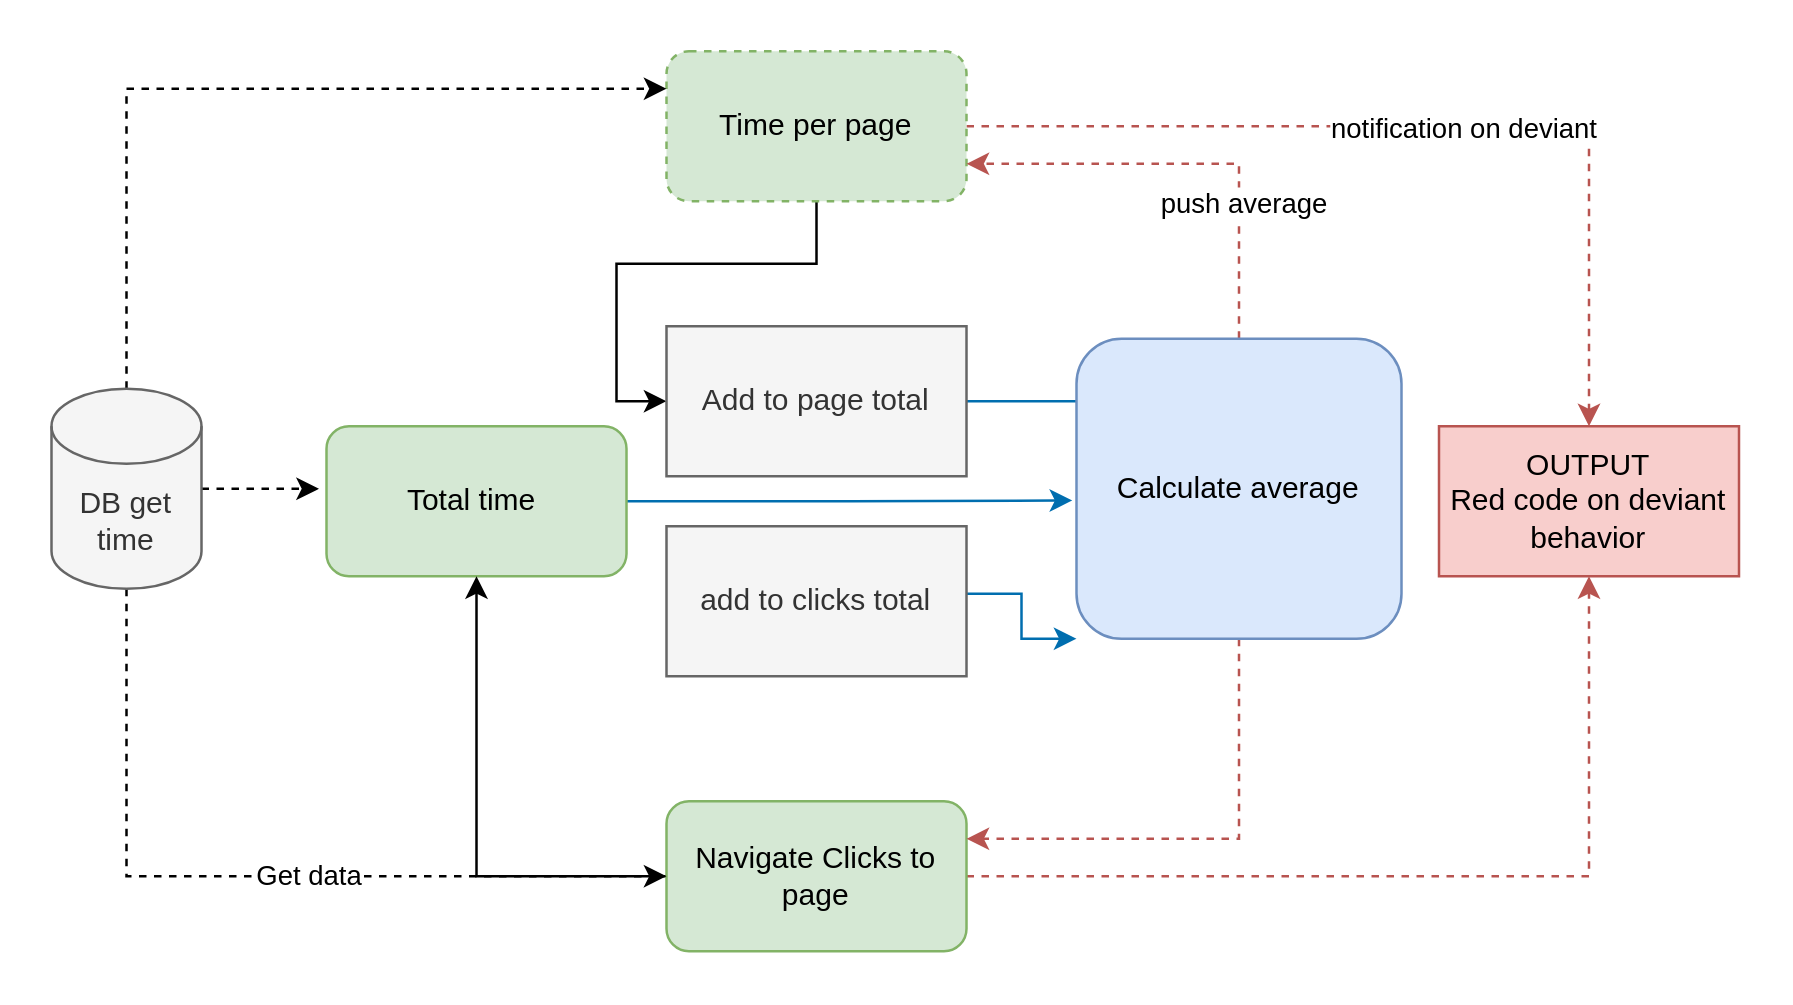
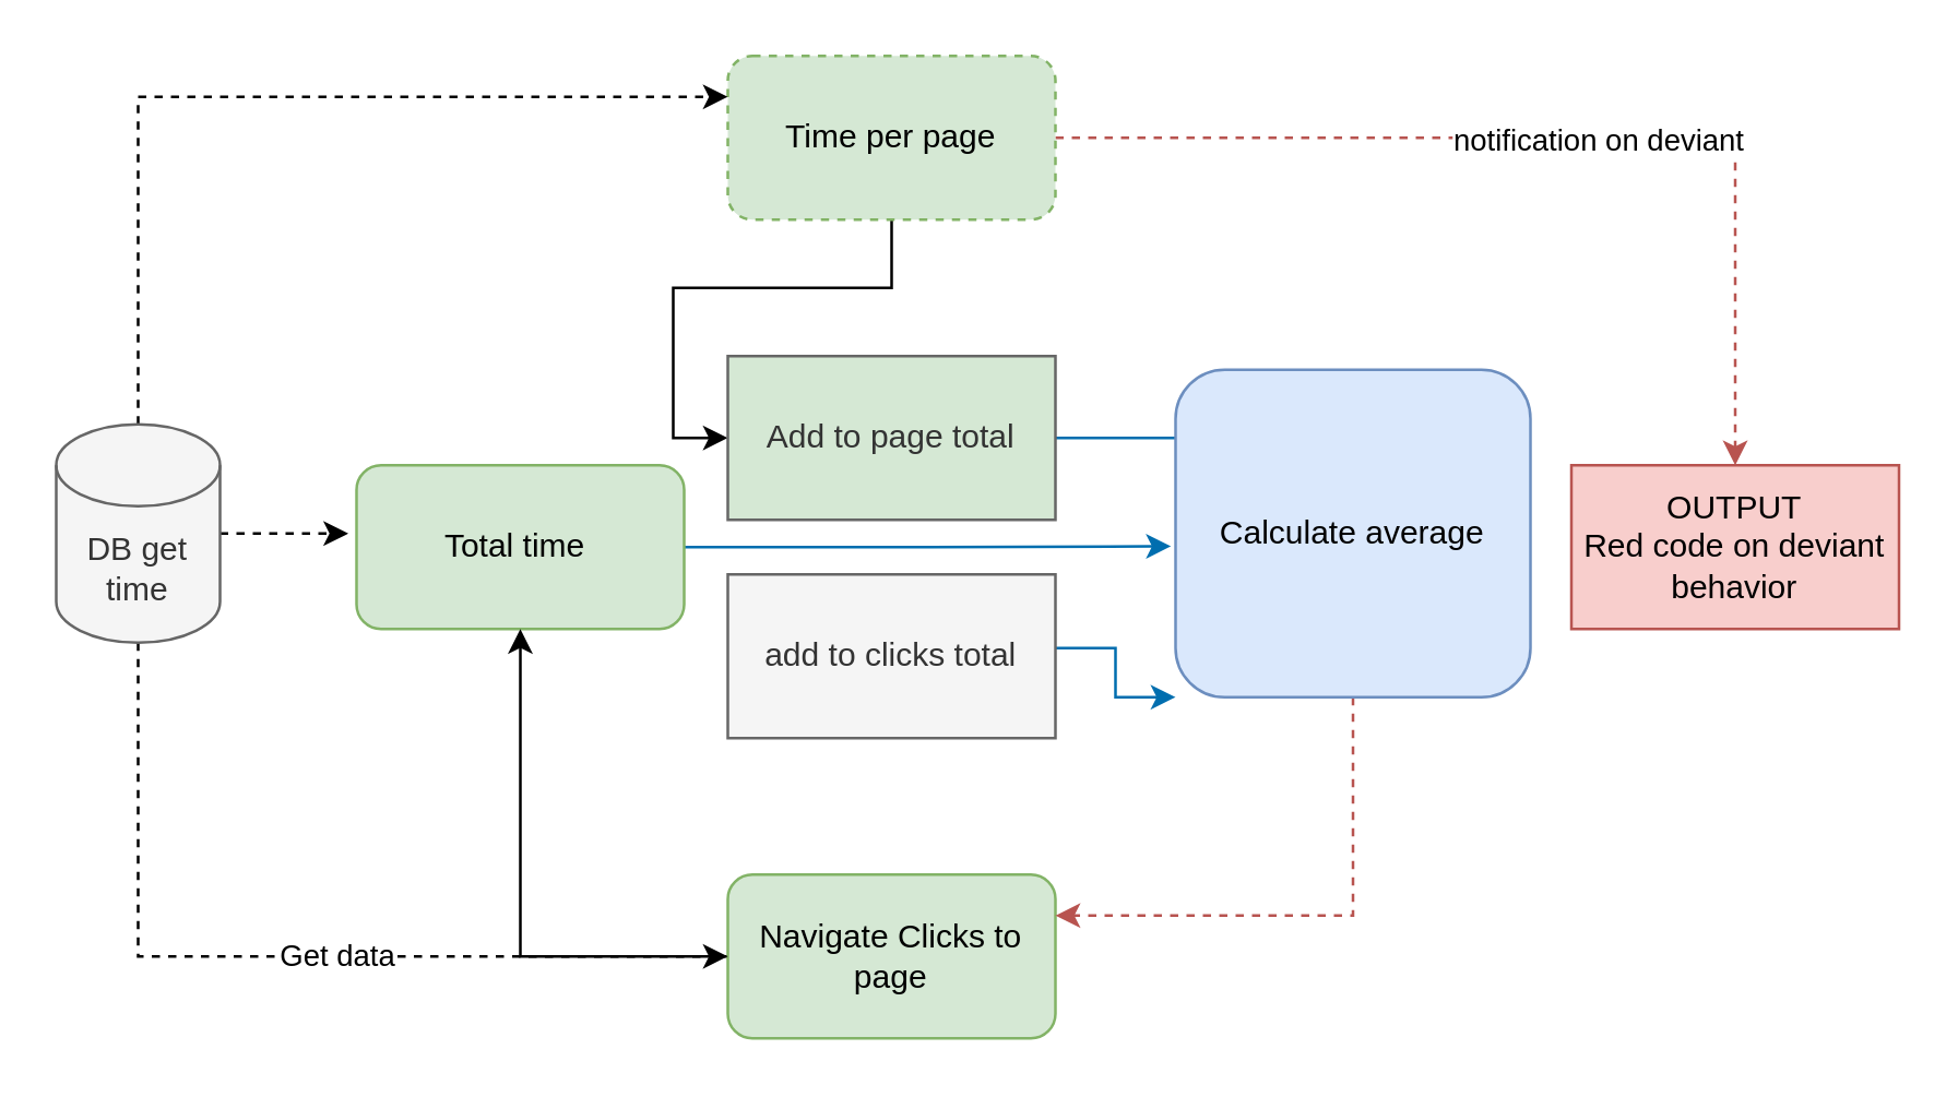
- <mxCell id="15" style="edgeStyle=orthogonalEdgeStyle;rounded=0;orthogonalLoop=1;jettySize=auto;html=1;entryX=1;entryY=0.75;entryDx=0;entryDy=0;strokeWidth=1;fillColor=#f8cecc;strokeColor=#b85450;dashed=1;" edge="1" parent="1" source="18" target="7"><mxGeometry relative="1" as="geometry"><Array as="points"><mxPoint x="495" y="65" /></Array></mxGeometry></mxCell>
- <mxCell id="16" value="push average" style="edgeLabel;html=1;align=center;verticalAlign=middle;resizable=0;points=[];" vertex="1" connectable="0" parent="15"><mxGeometry x="-0.387" y="-1" relative="1" as="geometry"><mxPoint as="offset" /></mxGeometry></mxCell>
- <mxCell id="12" value="Add to page total" style="rounded=0;whiteSpace=wrap;html=1;fillColor=#f5f5f5;strokeColor=#666666;fontColor=#333333;" vertex="1" parent="1"><mxGeometry x="266" y="130" width="120" height="60" as="geometry" /></mxCell>
+ <mxCell id="12" value="Add to page total" style="rounded=0;whiteSpace=wrap;html=1;fillColor=#d5e8d4;strokeColor=#666666;fontColor=#333333;" vertex="1" parent="1"><mxGeometry x="266" y="130" width="120" height="60" as="geometry" /></mxCell>
- <mxCell id="9" style="edgeStyle=orthogonalEdgeStyle;rounded=0;orthogonalLoop=1;jettySize=auto;html=1;strokeWidth=1;fillColor=#f8cecc;strokeColor=#b85450;dashed=1;" edge="1" parent="1" source="10" target="19"><mxGeometry relative="1" as="geometry" /></mxCell>
